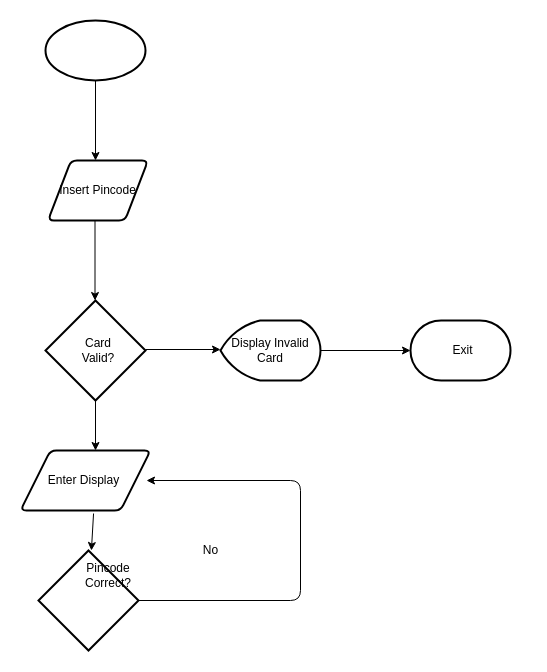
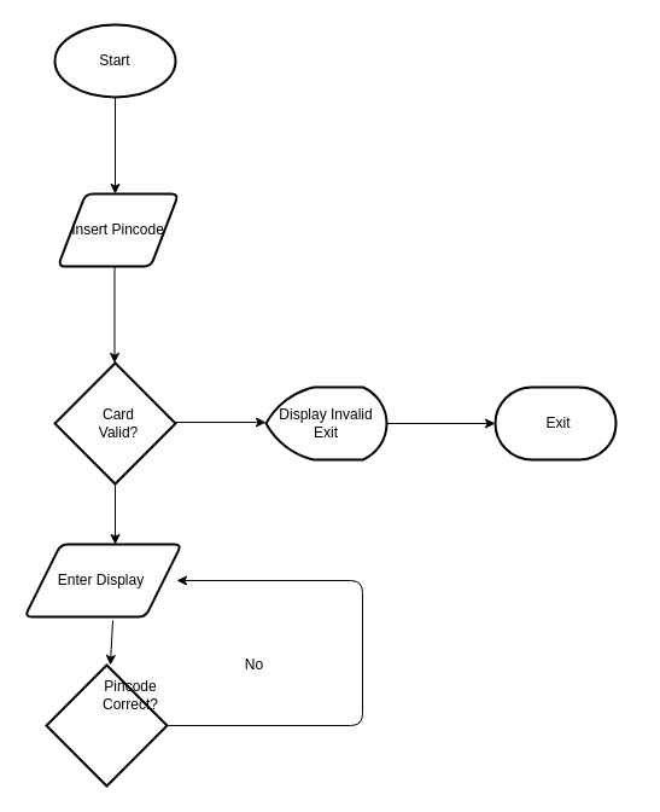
+ <mxCell id="6" value="Start" style="text;html=1;strokeColor=none;fillColor=none;align=center;verticalAlign=middle;whiteSpace=wrap;rounded=0;" vertex="1" parent="1"><mxGeometry x="75" y="40" width="40" height="20" as="geometry" /></mxCell>
- <mxCell id="12" value="Display Invalid Card" style="text;html=1;strokeColor=none;fillColor=none;align=center;verticalAlign=middle;whiteSpace=wrap;rounded=0;" vertex="1" parent="1"><mxGeometry x="230" y="340" width="80" height="20" as="geometry" /></mxCell>
+ <mxCell id="12" value="Display Invalid Exit" style="text;html=1;strokeColor=none;fillColor=none;align=center;verticalAlign=middle;whiteSpace=wrap;rounded=0;" vertex="1" parent="1"><mxGeometry x="230" y="340" width="80" height="20" as="geometry" /></mxCell>
